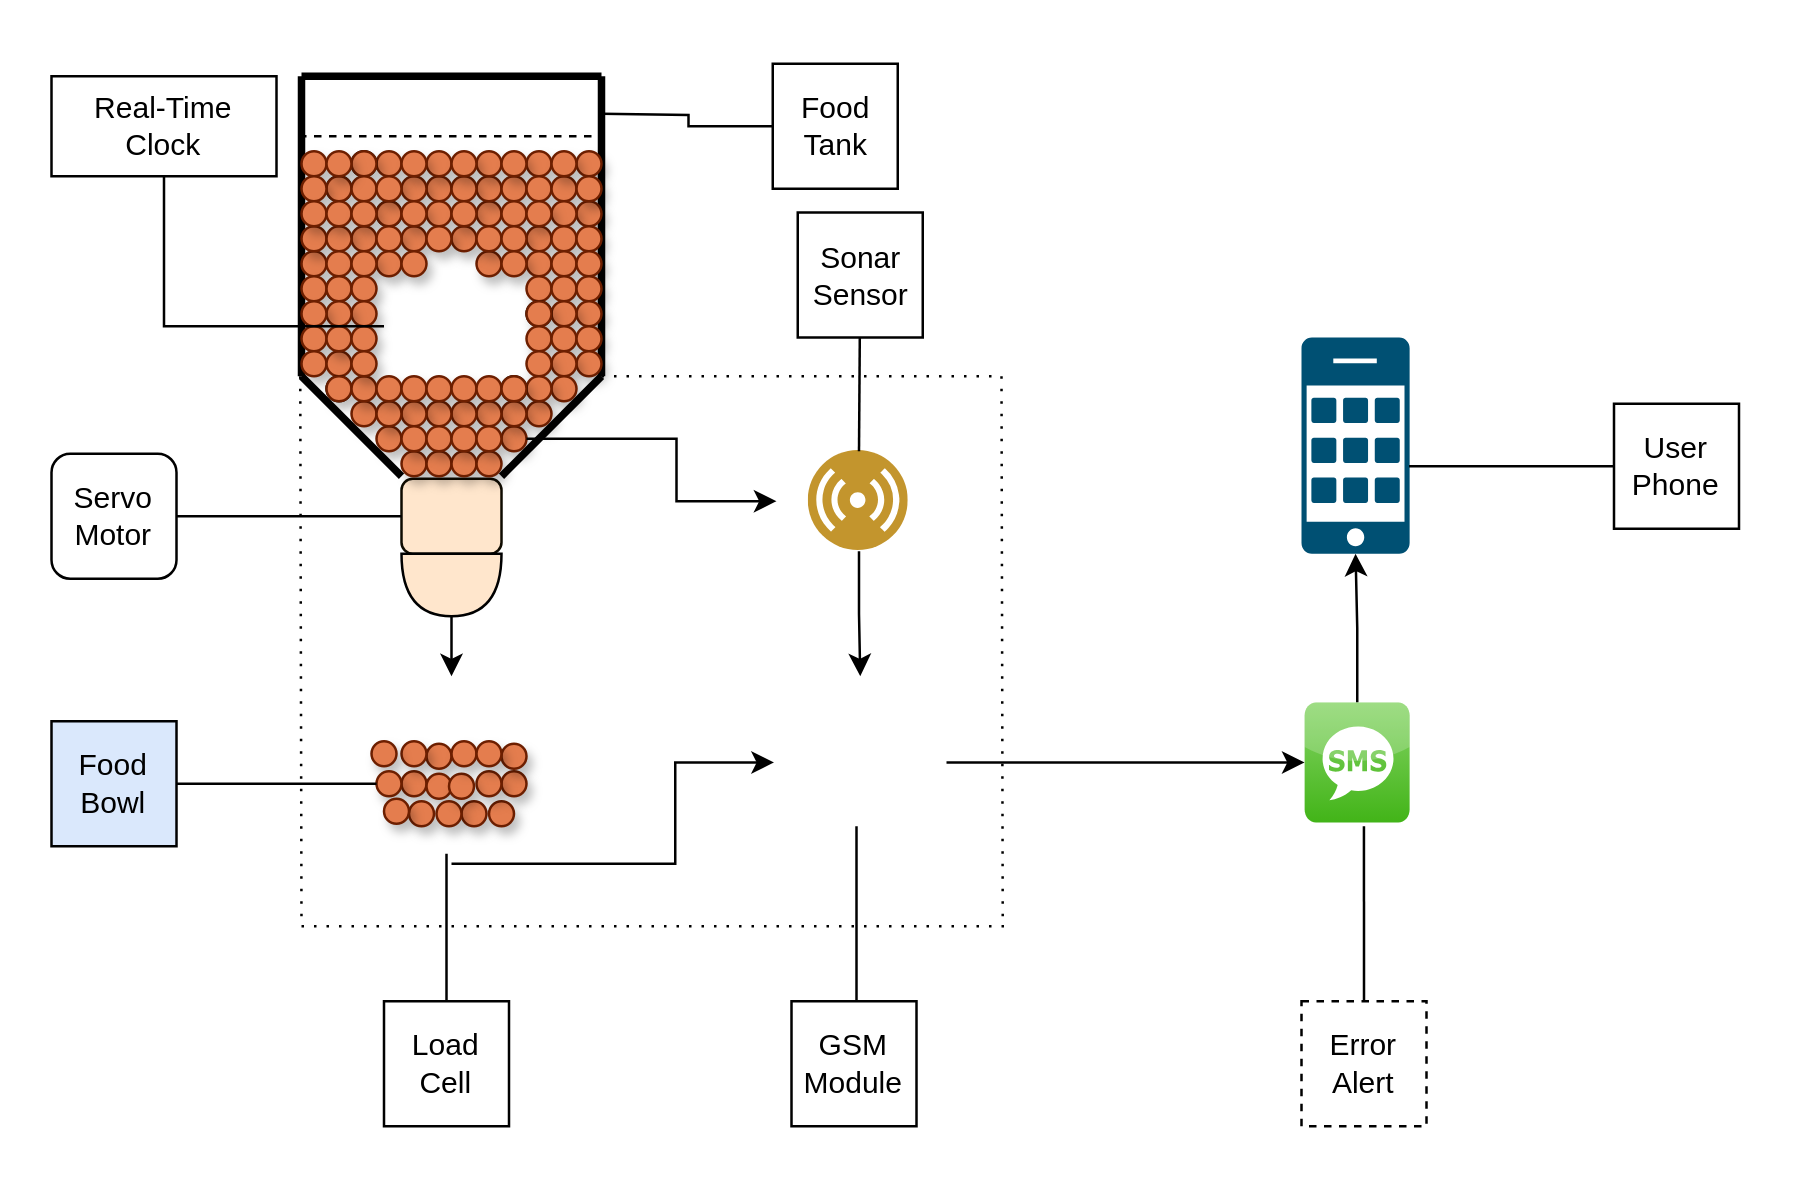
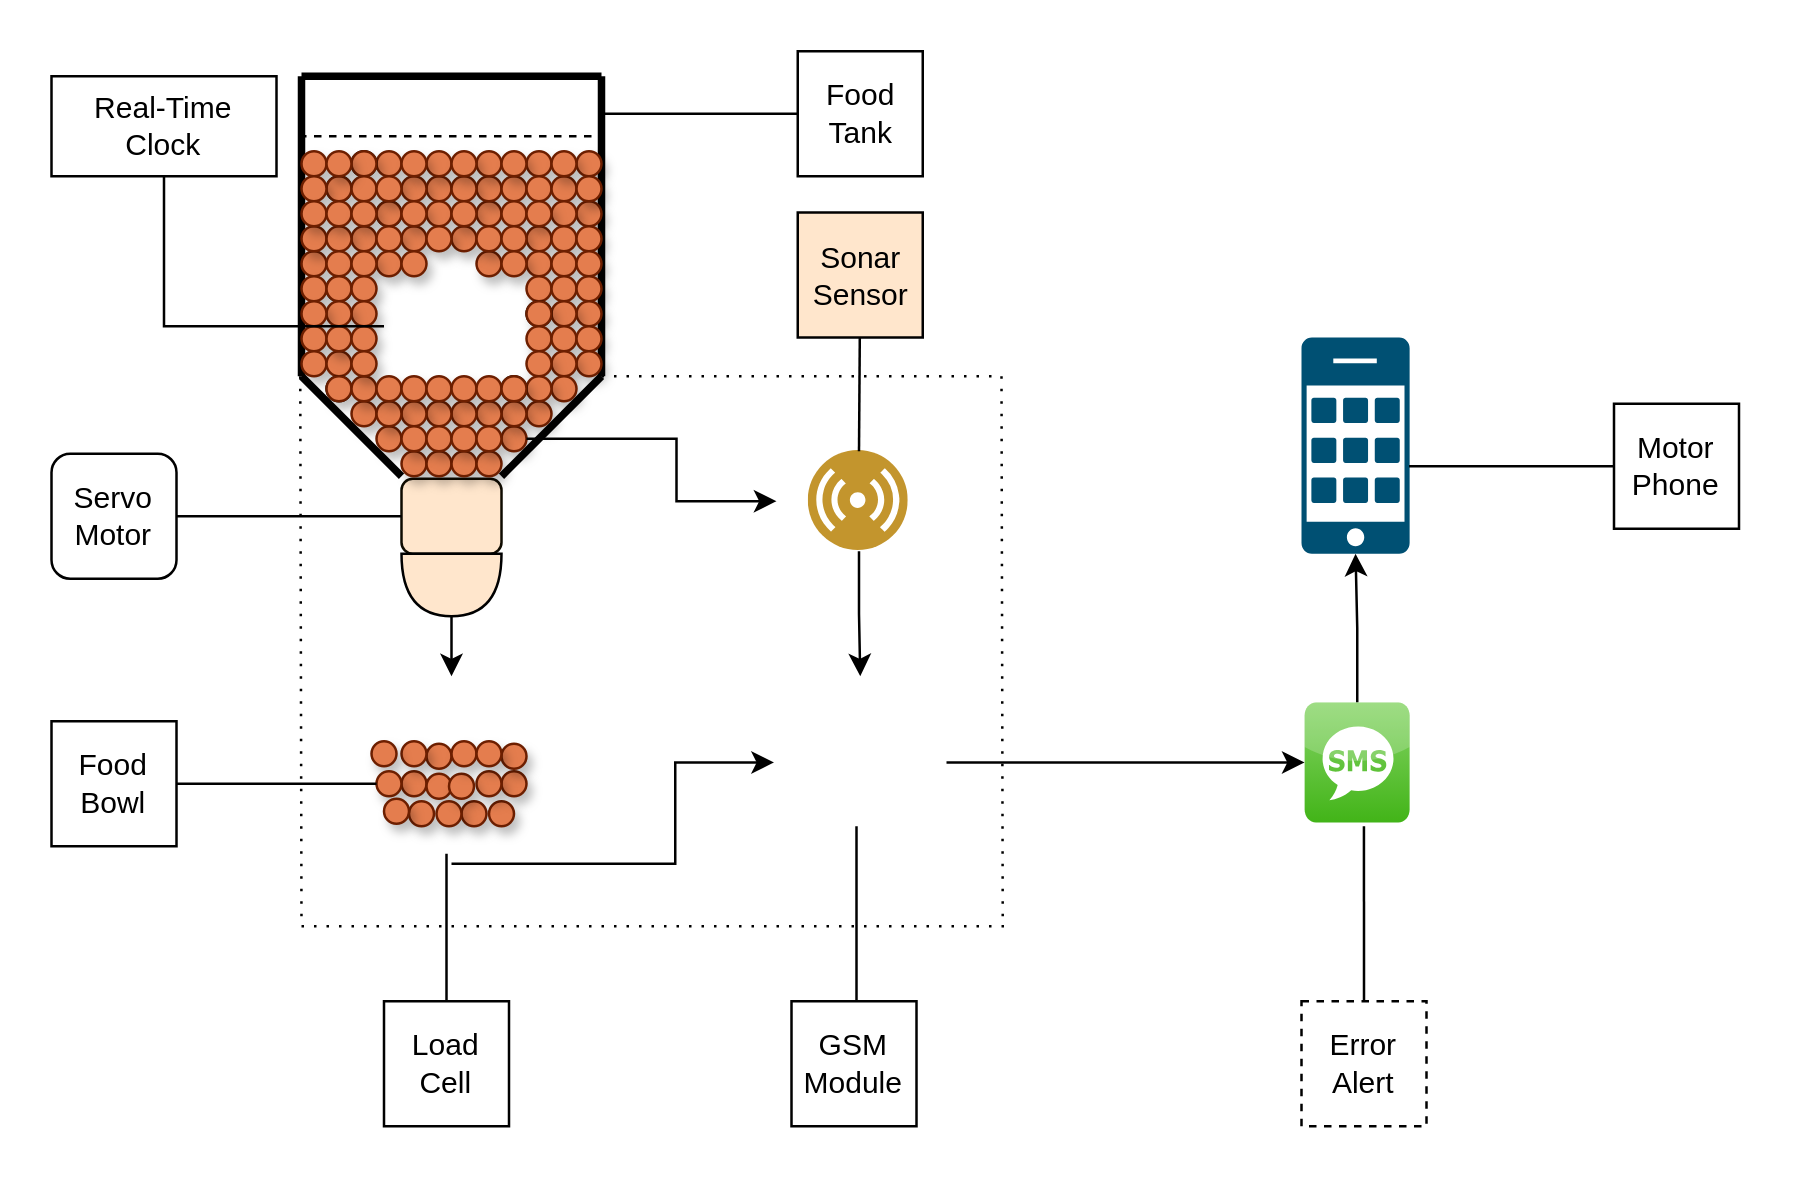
- <mxCell id="178" value="Food Tank" style="whiteSpace=wrap;html=1;aspect=fixed;" vertex="1" parent="1"><mxGeometry x="308.5" y="25" width="50" height="50" as="geometry" /></mxCell>
+ <mxCell id="178" value="Food Tank" style="whiteSpace=wrap;html=1;aspect=fixed;" vertex="1" parent="1"><mxGeometry x="318.5" y="20" width="50" height="50" as="geometry" /></mxCell>
- <mxCell id="176" value="Sonar Sensor" style="whiteSpace=wrap;html=1;aspect=fixed;" vertex="1" parent="1"><mxGeometry x="318.5" y="84.5" width="50" height="50" as="geometry" /></mxCell>
+ <mxCell id="176" value="Sonar Sensor" style="whiteSpace=wrap;html=1;aspect=fixed;fillColor=#ffe6cc;" vertex="1" parent="1"><mxGeometry x="318.5" y="84.5" width="50" height="50" as="geometry" /></mxCell>
- <mxCell id="169" value="User Phone" style="whiteSpace=wrap;html=1;aspect=fixed;" vertex="1" parent="1"><mxGeometry x="645" y="161" width="50" height="50" as="geometry" /></mxCell>
+ <mxCell id="169" value="Motor Phone" style="whiteSpace=wrap;html=1;aspect=fixed;" vertex="1" parent="1"><mxGeometry x="645" y="161" width="50" height="50" as="geometry" /></mxCell>
- <mxCell id="174" value="Food Bowl" style="whiteSpace=wrap;html=1;aspect=fixed;fillColor=#dae8fc;" vertex="1" parent="1"><mxGeometry x="20" y="288" width="50" height="50" as="geometry" /></mxCell>
+ <mxCell id="174" value="Food Bowl" style="whiteSpace=wrap;html=1;aspect=fixed;" vertex="1" parent="1"><mxGeometry x="20" y="288" width="50" height="50" as="geometry" /></mxCell>
